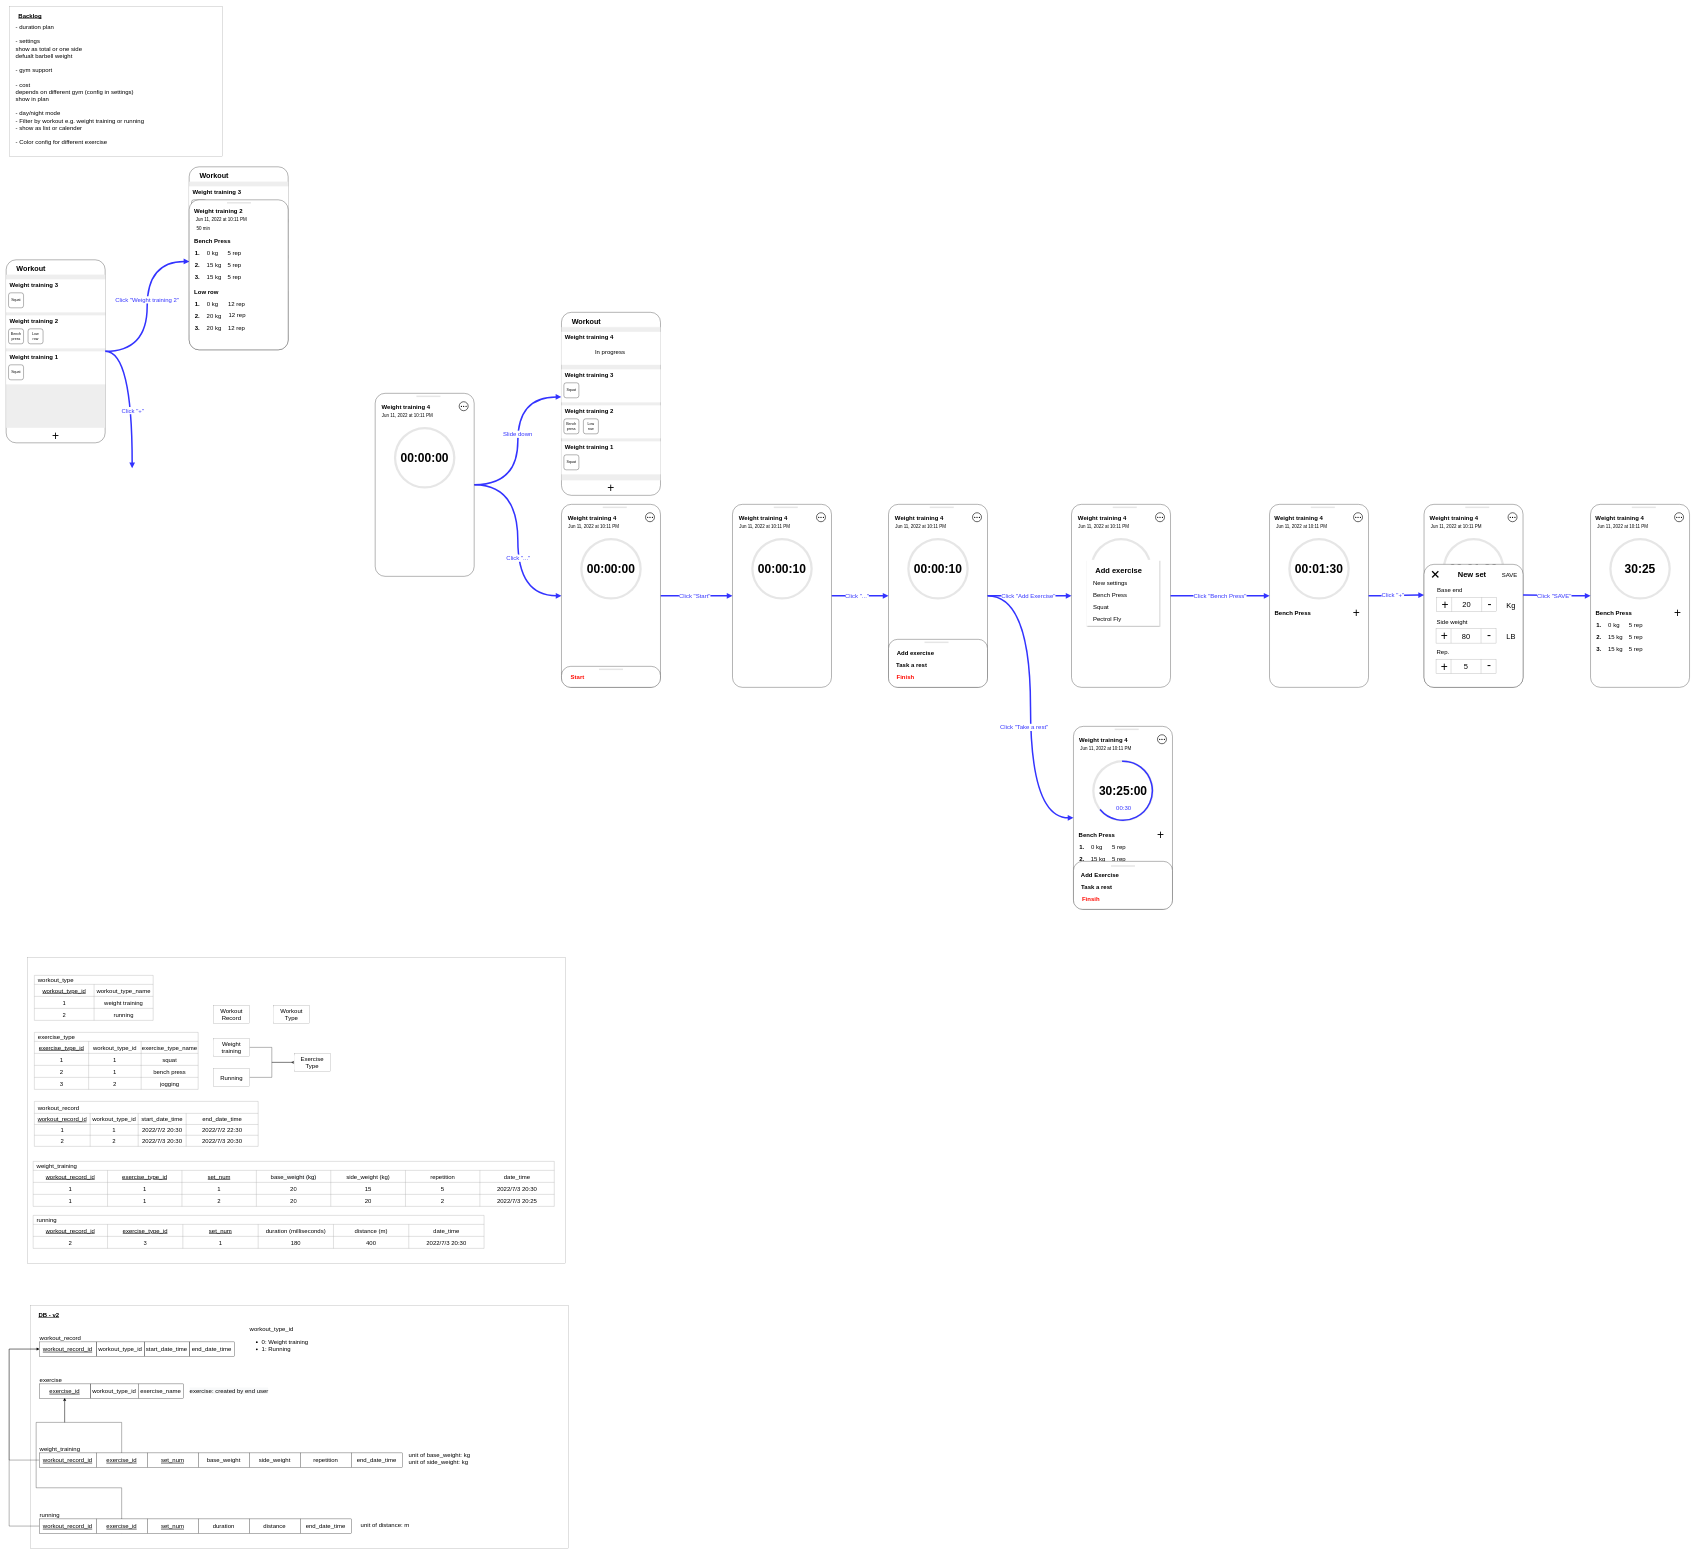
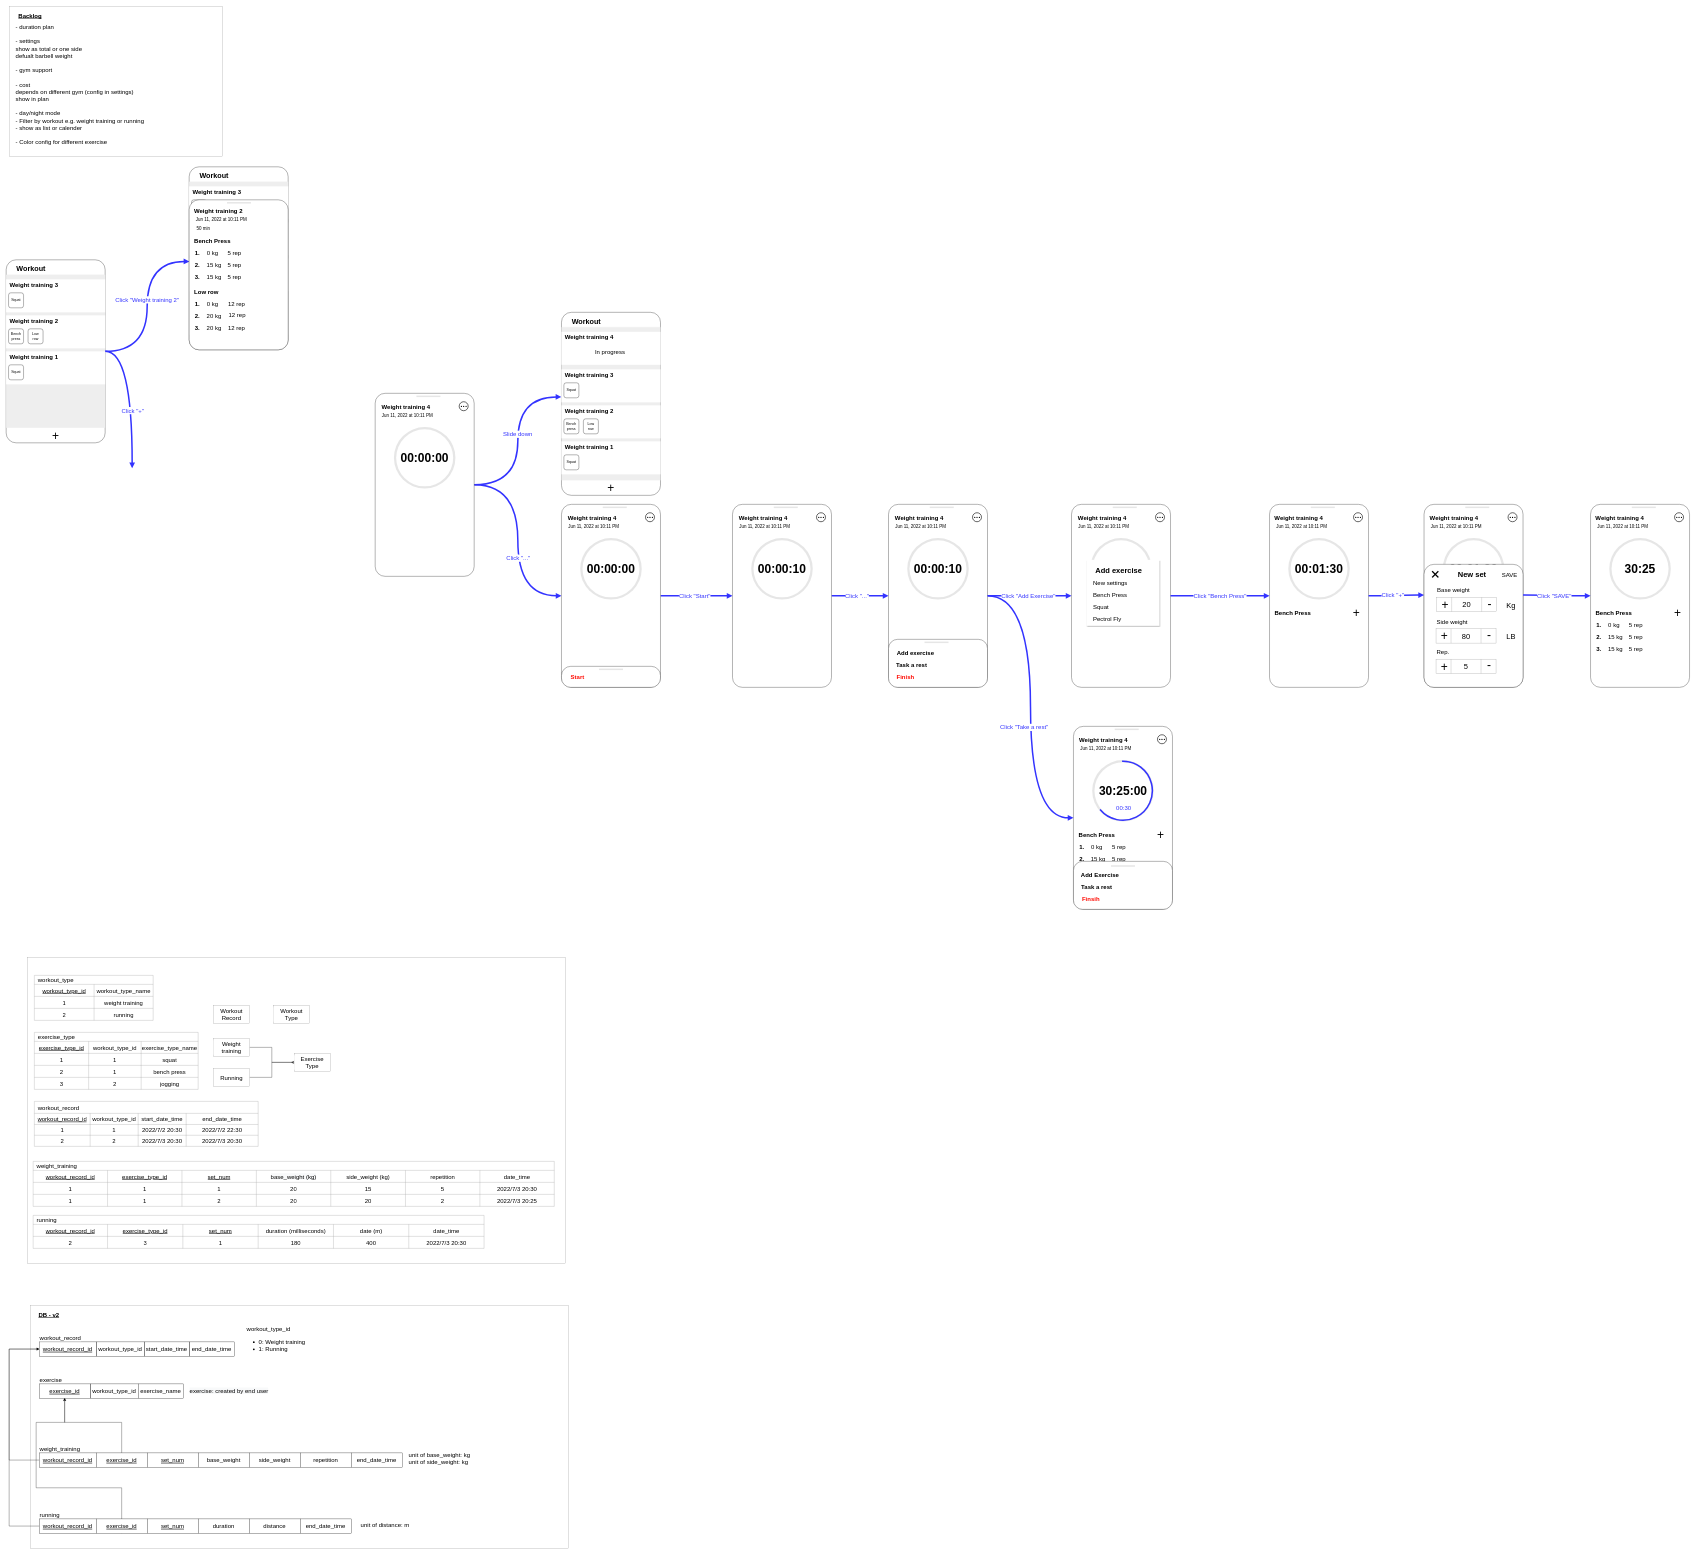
- <mxCell id="200" value="Base end" style="text;html=1;strokeColor=none;fillColor=none;align=left;verticalAlign=middle;whiteSpace=wrap;rounded=0;shadow=0;dashed=1;labelBackgroundColor=none;fontSize=20;fontColor=#000000;fontStyle=0" parent="199" vertex="1"><mxGeometry width="190" height="30" as="geometry" /></mxCell>
+ <mxCell id="200" value="Base weight" style="text;html=1;strokeColor=none;fillColor=none;align=left;verticalAlign=middle;whiteSpace=wrap;rounded=0;shadow=0;dashed=1;labelBackgroundColor=none;fontSize=20;fontColor=#000000;fontStyle=0" parent="199" vertex="1"><mxGeometry width="190" height="30" as="geometry" /></mxCell>
- <mxCell id="293" value="distance (m)" style="shape=partialRectangle;html=1;whiteSpace=wrap;connectable=0;overflow=hidden;fillColor=none;top=0;left=0;bottom=0;right=0;pointerEvents=1;rounded=0;shadow=0;glass=0;labelBackgroundColor=default;sketch=0;fontSize=20;fontColor=#000000;strokeColor=#999999;strokeWidth=1;fontStyle=0" parent="288" vertex="1"><mxGeometry x="1001" width="251" height="40" as="geometry"><mxRectangle width="251" height="40" as="alternateBounds" /></mxGeometry></mxCell>
+ <mxCell id="293" value="date (m)" style="shape=partialRectangle;html=1;whiteSpace=wrap;connectable=0;overflow=hidden;fillColor=none;top=0;left=0;bottom=0;right=0;pointerEvents=1;rounded=0;shadow=0;glass=0;labelBackgroundColor=default;sketch=0;fontSize=20;fontColor=#000000;strokeColor=#999999;strokeWidth=1;fontStyle=0" parent="288" vertex="1"><mxGeometry x="1001" width="251" height="40" as="geometry"><mxRectangle width="251" height="40" as="alternateBounds" /></mxGeometry></mxCell>
- <mxCell id="413" value="&lt;font style=&quot;font-size: 20px;&quot;&gt;workout_type_id&lt;br&gt;&lt;ul&gt;&lt;li&gt;&lt;font style=&quot;font-size: 20px;&quot;&gt;0: Weight training&lt;/font&gt;&lt;/li&gt;&lt;li&gt;1: Running&lt;/li&gt;&lt;/ul&gt;&lt;br&gt;&lt;/font&gt;" style="text;html=1;strokeColor=none;fillColor=none;align=left;verticalAlign=top;whiteSpace=wrap;rounded=0;" parent="386" vertex="1"><mxGeometry x="730" y="59.407" width="210" height="110" as="geometry" /></mxCell>
+ <mxCell id="413" value="&lt;font style=&quot;font-size: 20px;&quot;&gt;workout_type_id&lt;br&gt;&lt;ul&gt;&lt;li&gt;&lt;font style=&quot;font-size: 20px;&quot;&gt;0: Weight training&lt;/font&gt;&lt;/li&gt;&lt;li&gt;1: Running&lt;/li&gt;&lt;/ul&gt;&lt;br&gt;&lt;/font&gt;" style="text;html=1;strokeColor=none;fillColor=none;align=left;verticalAlign=top;whiteSpace=wrap;rounded=0;" parent="386" vertex="1"><mxGeometry x="720" y="59.407" width="210" height="110" as="geometry" /></mxCell>
